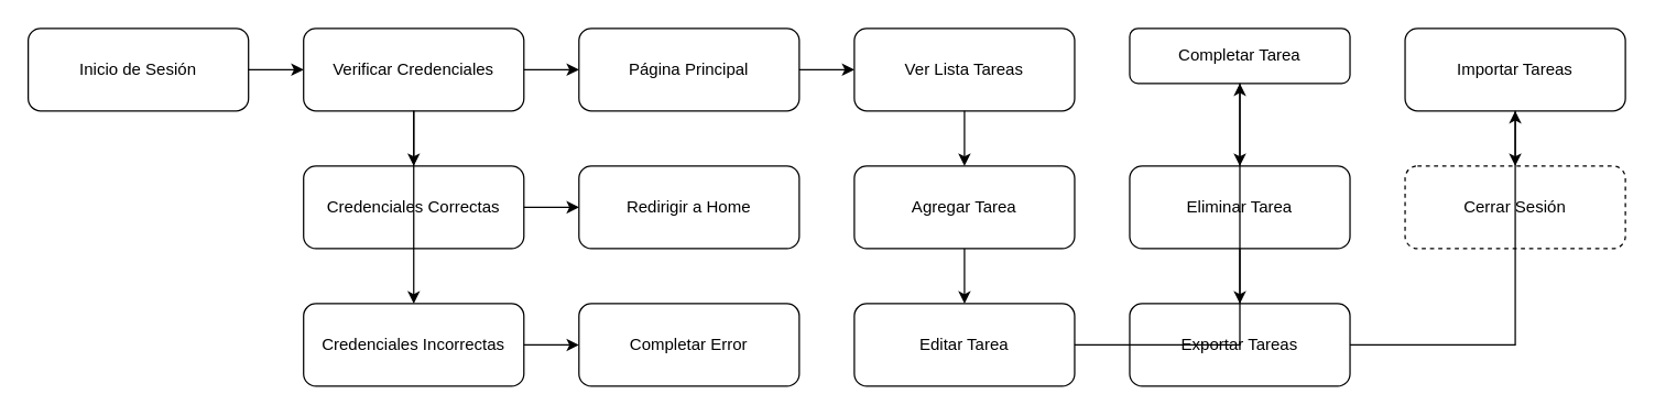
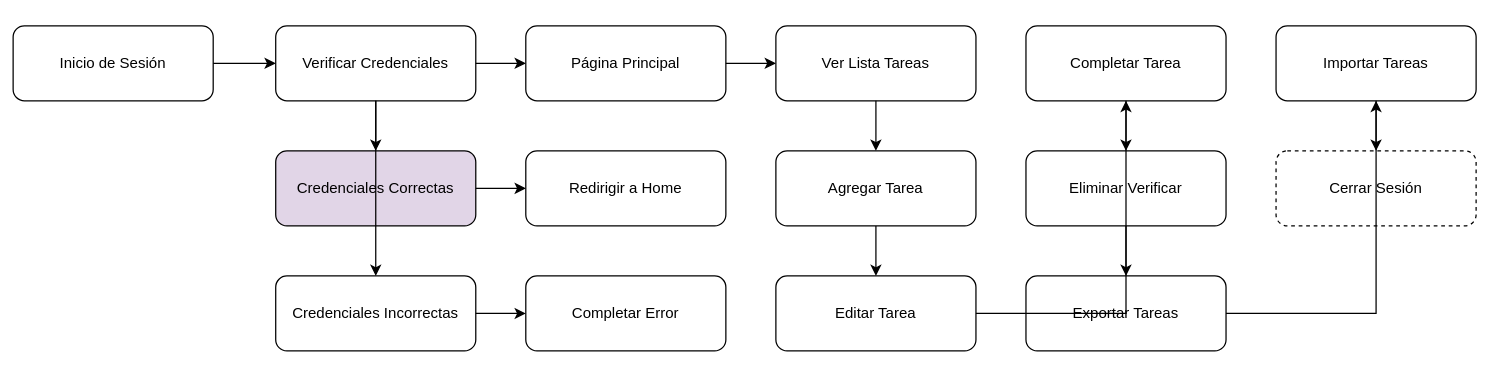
- <mxCell id="12" value="Completar Tarea" style="rounded=1;whiteSpace=wrap;html=1;" vertex="1" parent="1"><mxGeometry x="820" y="20" width="160" height="40" as="geometry" /></mxCell>
+ <mxCell id="12" value="Completar Tarea" style="rounded=1;whiteSpace=wrap;html=1;" vertex="1" parent="1"><mxGeometry x="820" y="20" width="160" height="60" as="geometry" /></mxCell>
- <mxCell id="2" value="Inicio de Sesión" style="rounded=1;whiteSpace=wrap;html=1;" vertex="1" parent="1"><mxGeometry x="20" y="20" width="160" height="60" as="geometry" /></mxCell>
+ <mxCell id="2" value="Inicio de Sesión" style="rounded=1;whiteSpace=wrap;html=1;" vertex="1" parent="1"><mxGeometry x="10" y="20" width="160" height="60" as="geometry" /></mxCell>
- <mxCell id="5" value="Credenciales Correctas" style="rounded=1;whiteSpace=wrap;html=1;" vertex="1" parent="1"><mxGeometry x="220" y="120" width="160" height="60" as="geometry" /></mxCell>
+ <mxCell id="5" value="Credenciales Correctas" style="rounded=1;whiteSpace=wrap;html=1;fillColor=#e1d5e7;" vertex="1" parent="1"><mxGeometry x="220" y="120" width="160" height="60" as="geometry" /></mxCell>
- <mxCell id="13" value="Eliminar Tarea" style="rounded=1;whiteSpace=wrap;html=1;" vertex="1" parent="1"><mxGeometry x="820" y="120" width="160" height="60" as="geometry" /></mxCell>
+ <mxCell id="13" value="Eliminar Verificar" style="rounded=1;whiteSpace=wrap;html=1;" vertex="1" parent="1"><mxGeometry x="820" y="120" width="160" height="60" as="geometry" /></mxCell>
